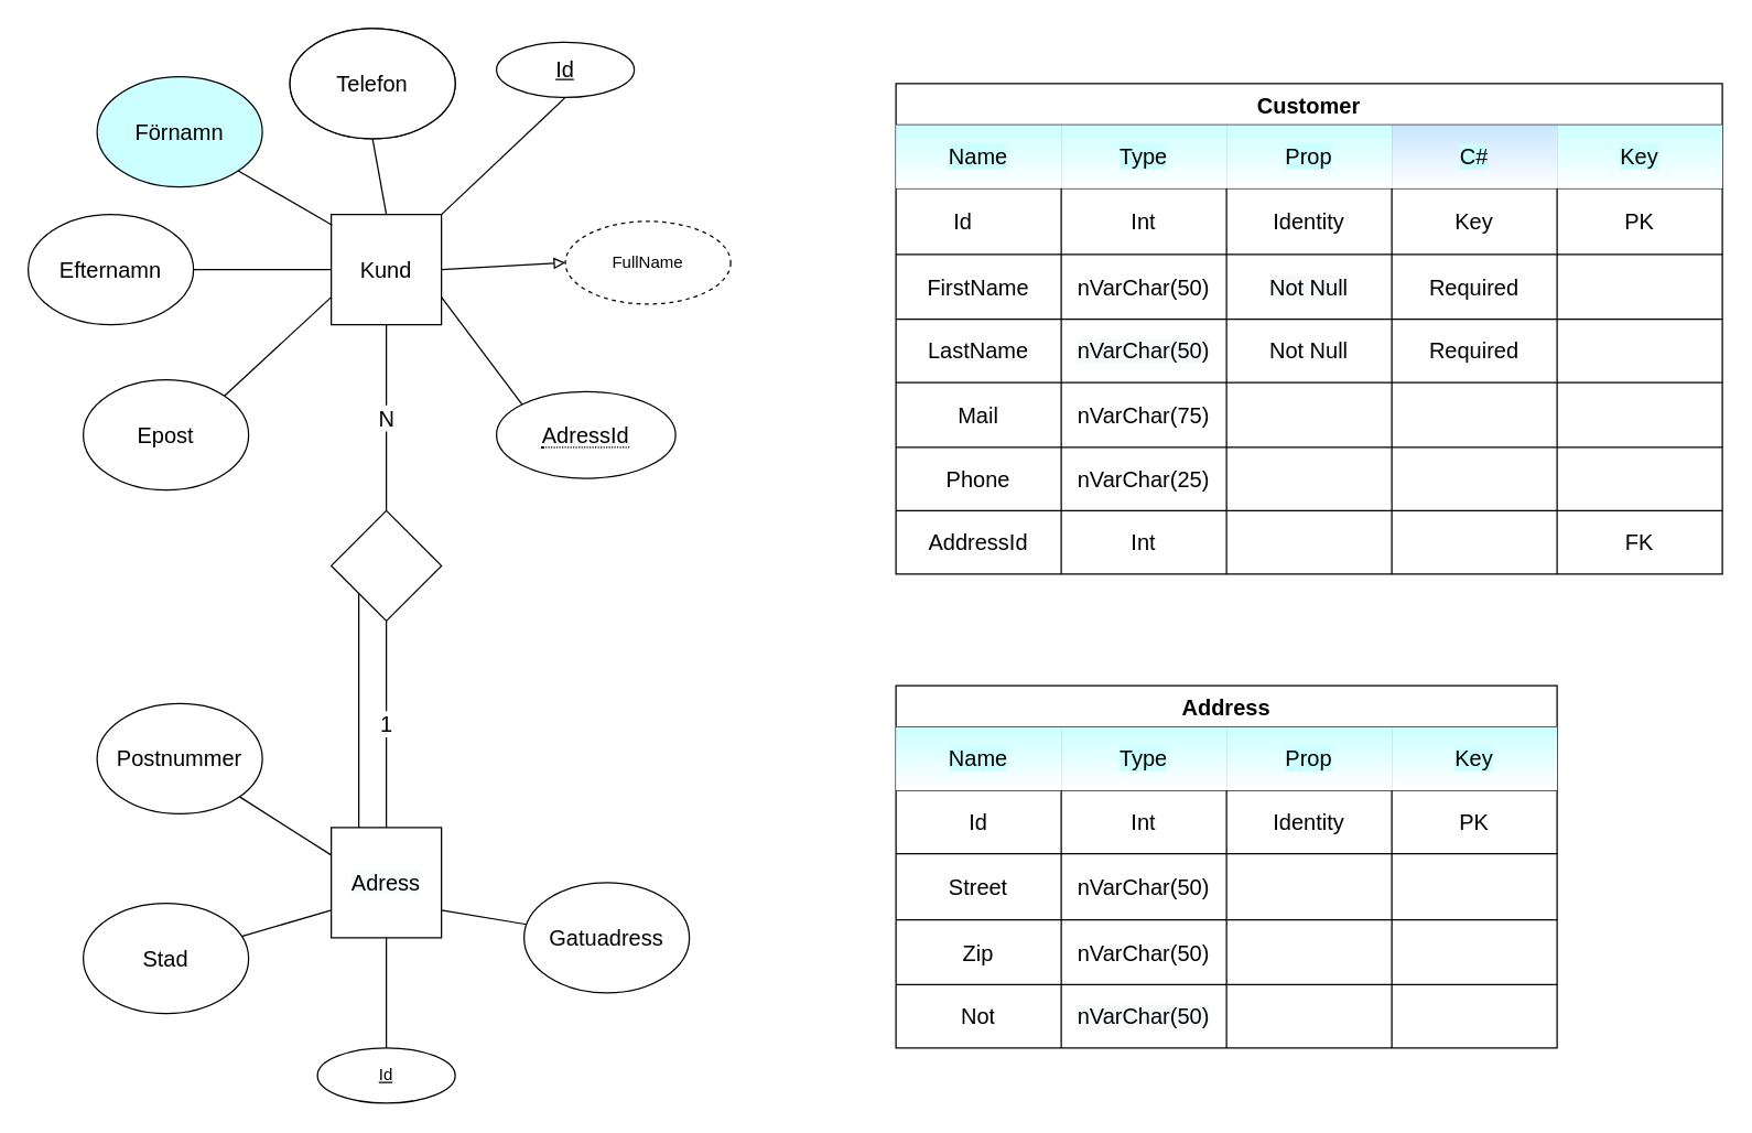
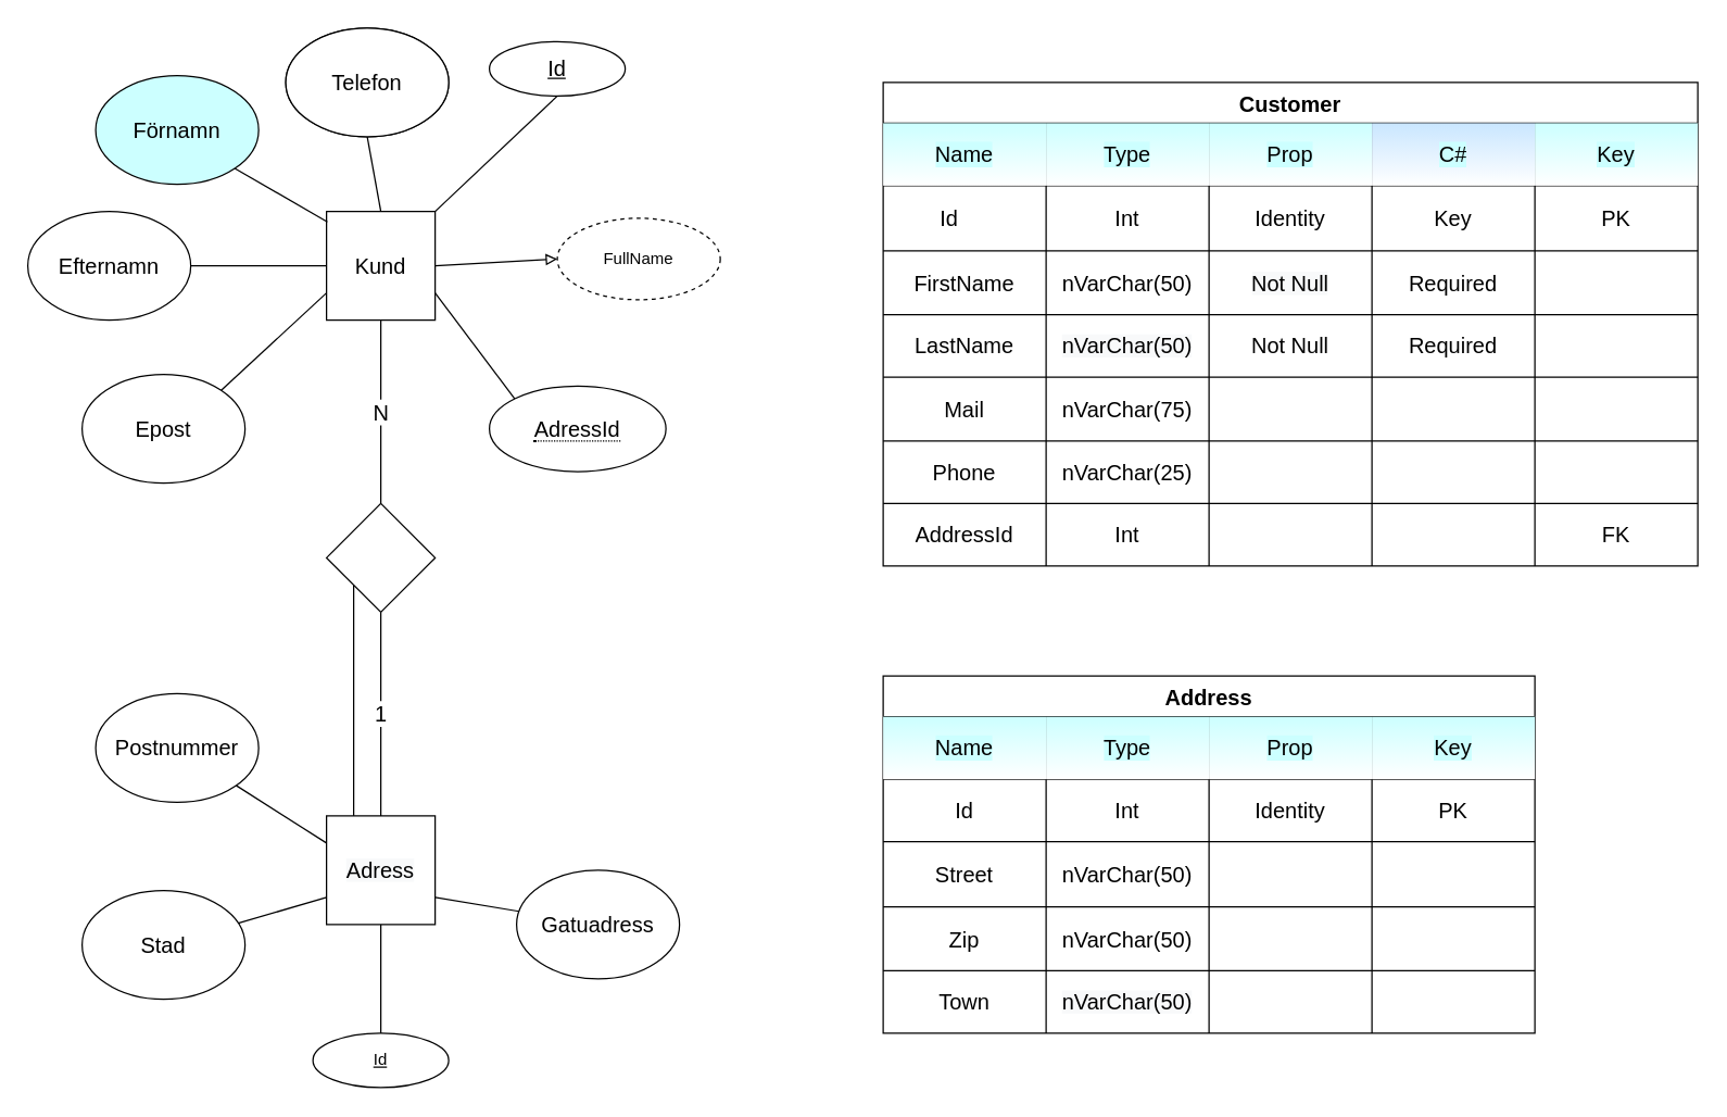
- <mxCell id="94" value="Not" style="shape=partialRectangle;html=1;whiteSpace=wrap;connectable=0;fillColor=none;top=0;left=0;bottom=0;right=0;overflow=hidden;fontSize=16;" vertex="1" parent="93"><mxGeometry width="120" height="46" as="geometry"><mxRectangle width="120" height="46" as="alternateBounds" /></mxGeometry></mxCell>
+ <mxCell id="94" value="Town" style="shape=partialRectangle;html=1;whiteSpace=wrap;connectable=0;fillColor=none;top=0;left=0;bottom=0;right=0;overflow=hidden;fontSize=16;" vertex="1" parent="93"><mxGeometry width="120" height="46" as="geometry"><mxRectangle width="120" height="46" as="alternateBounds" /></mxGeometry></mxCell>
